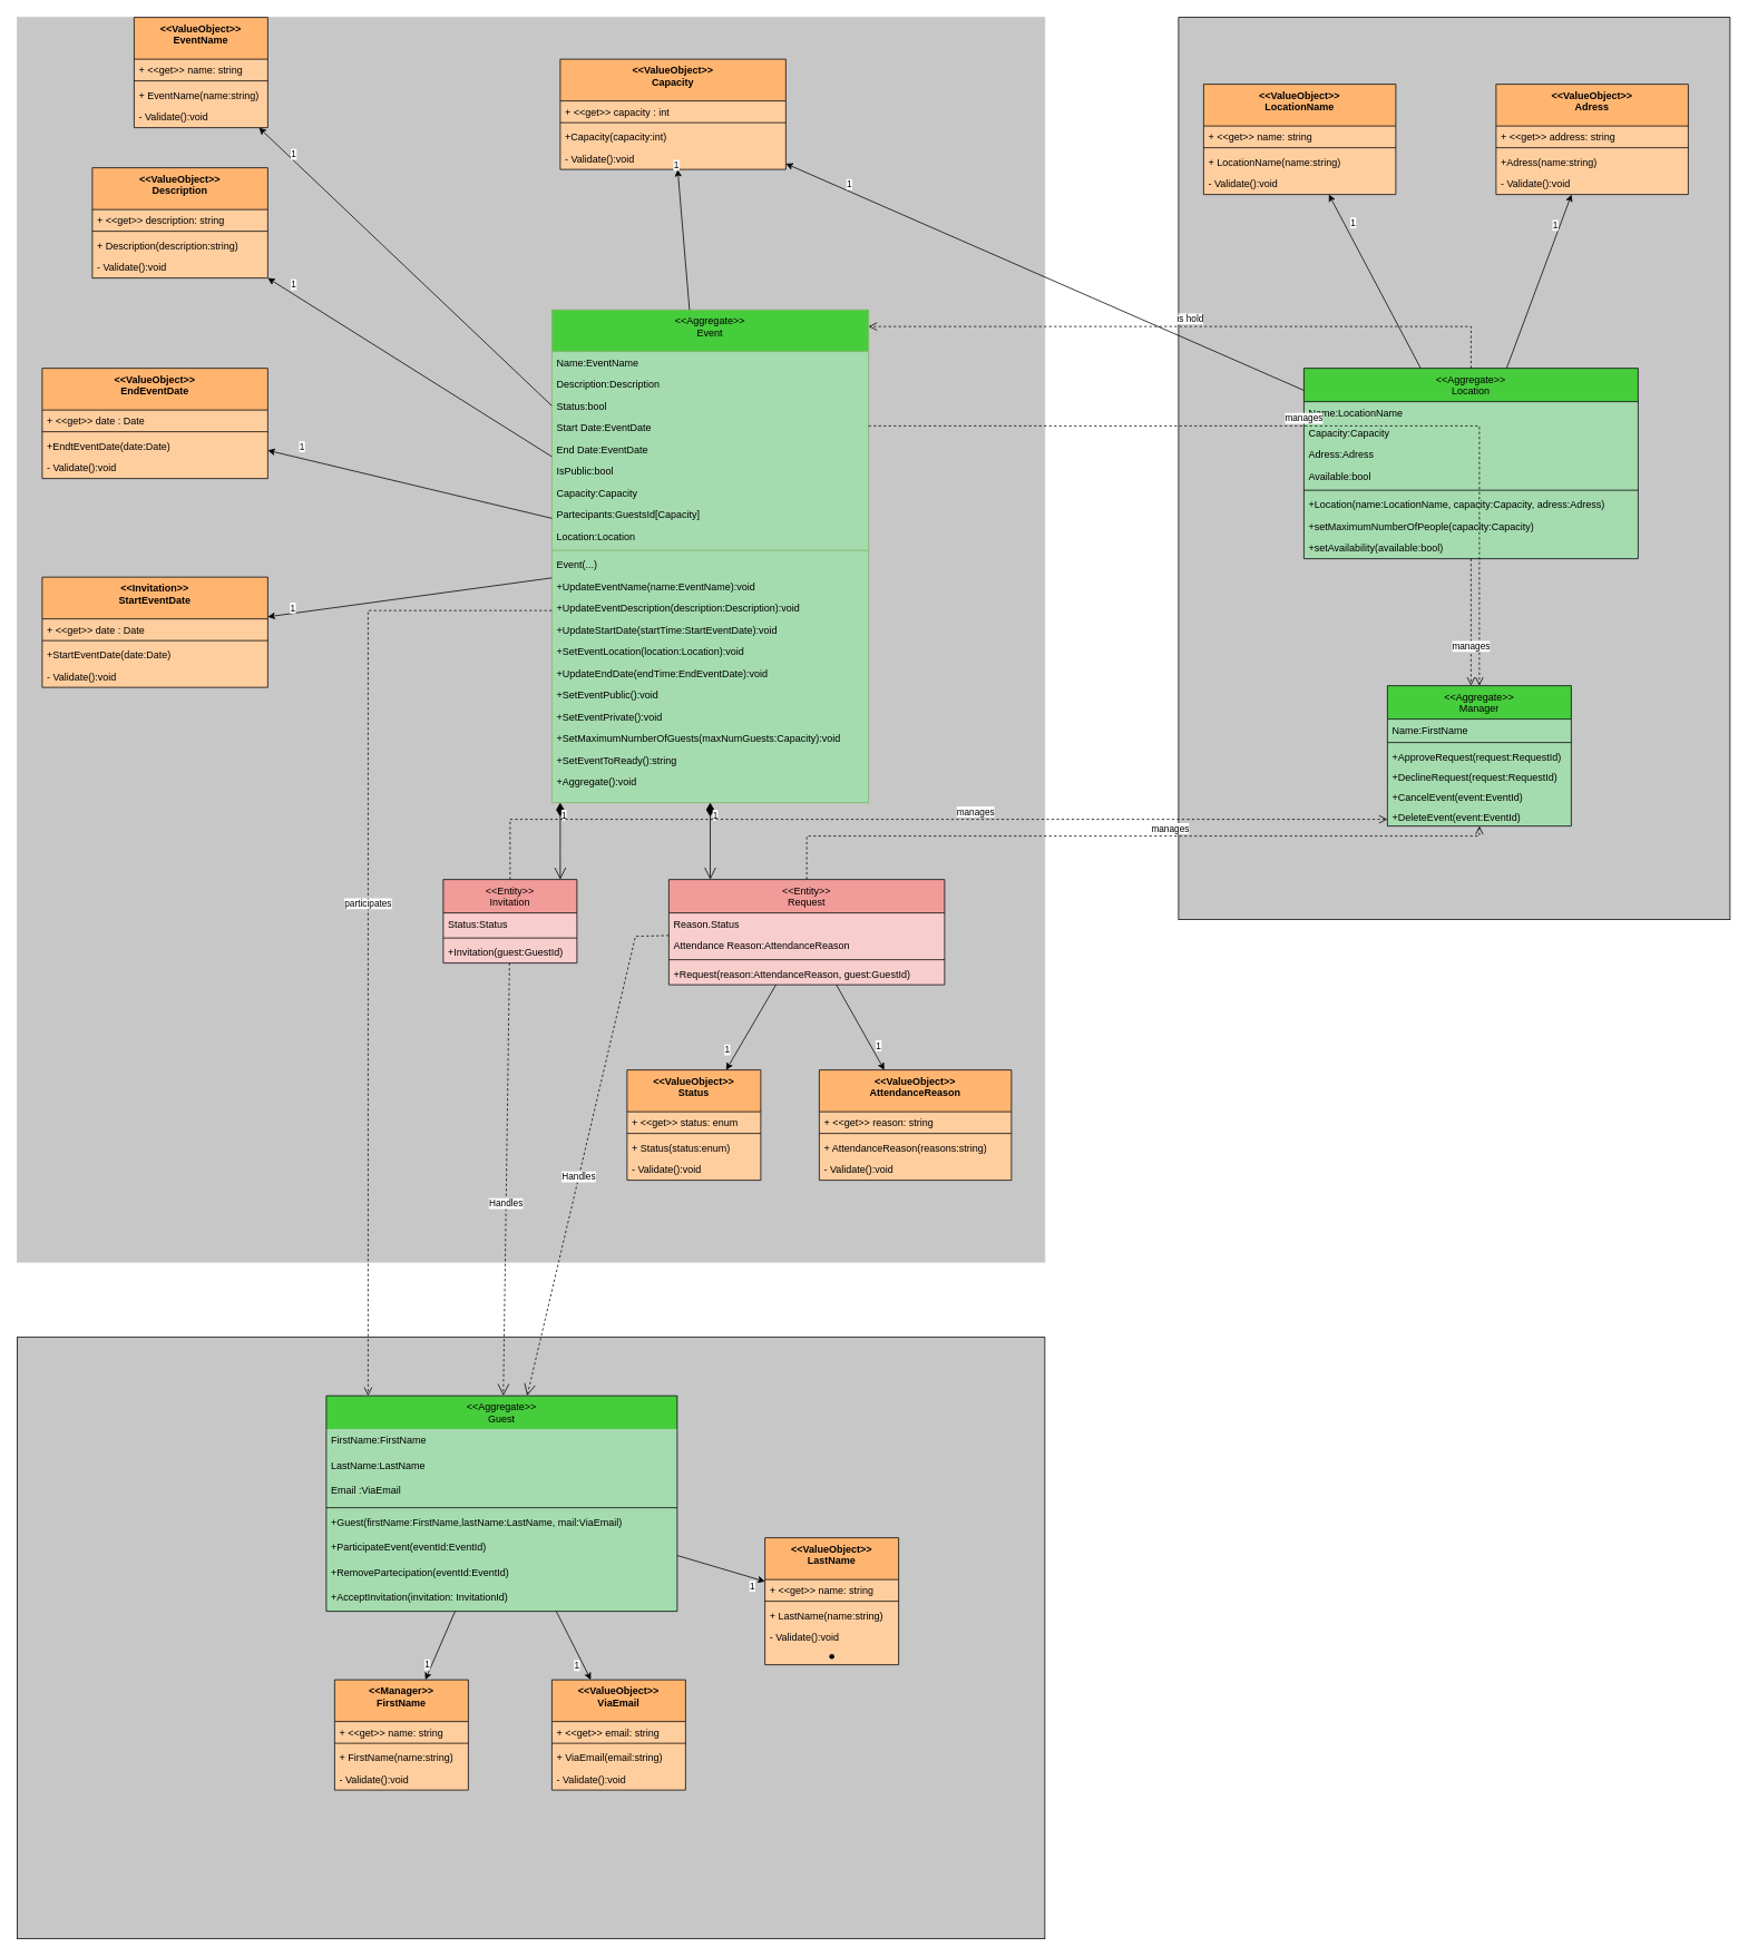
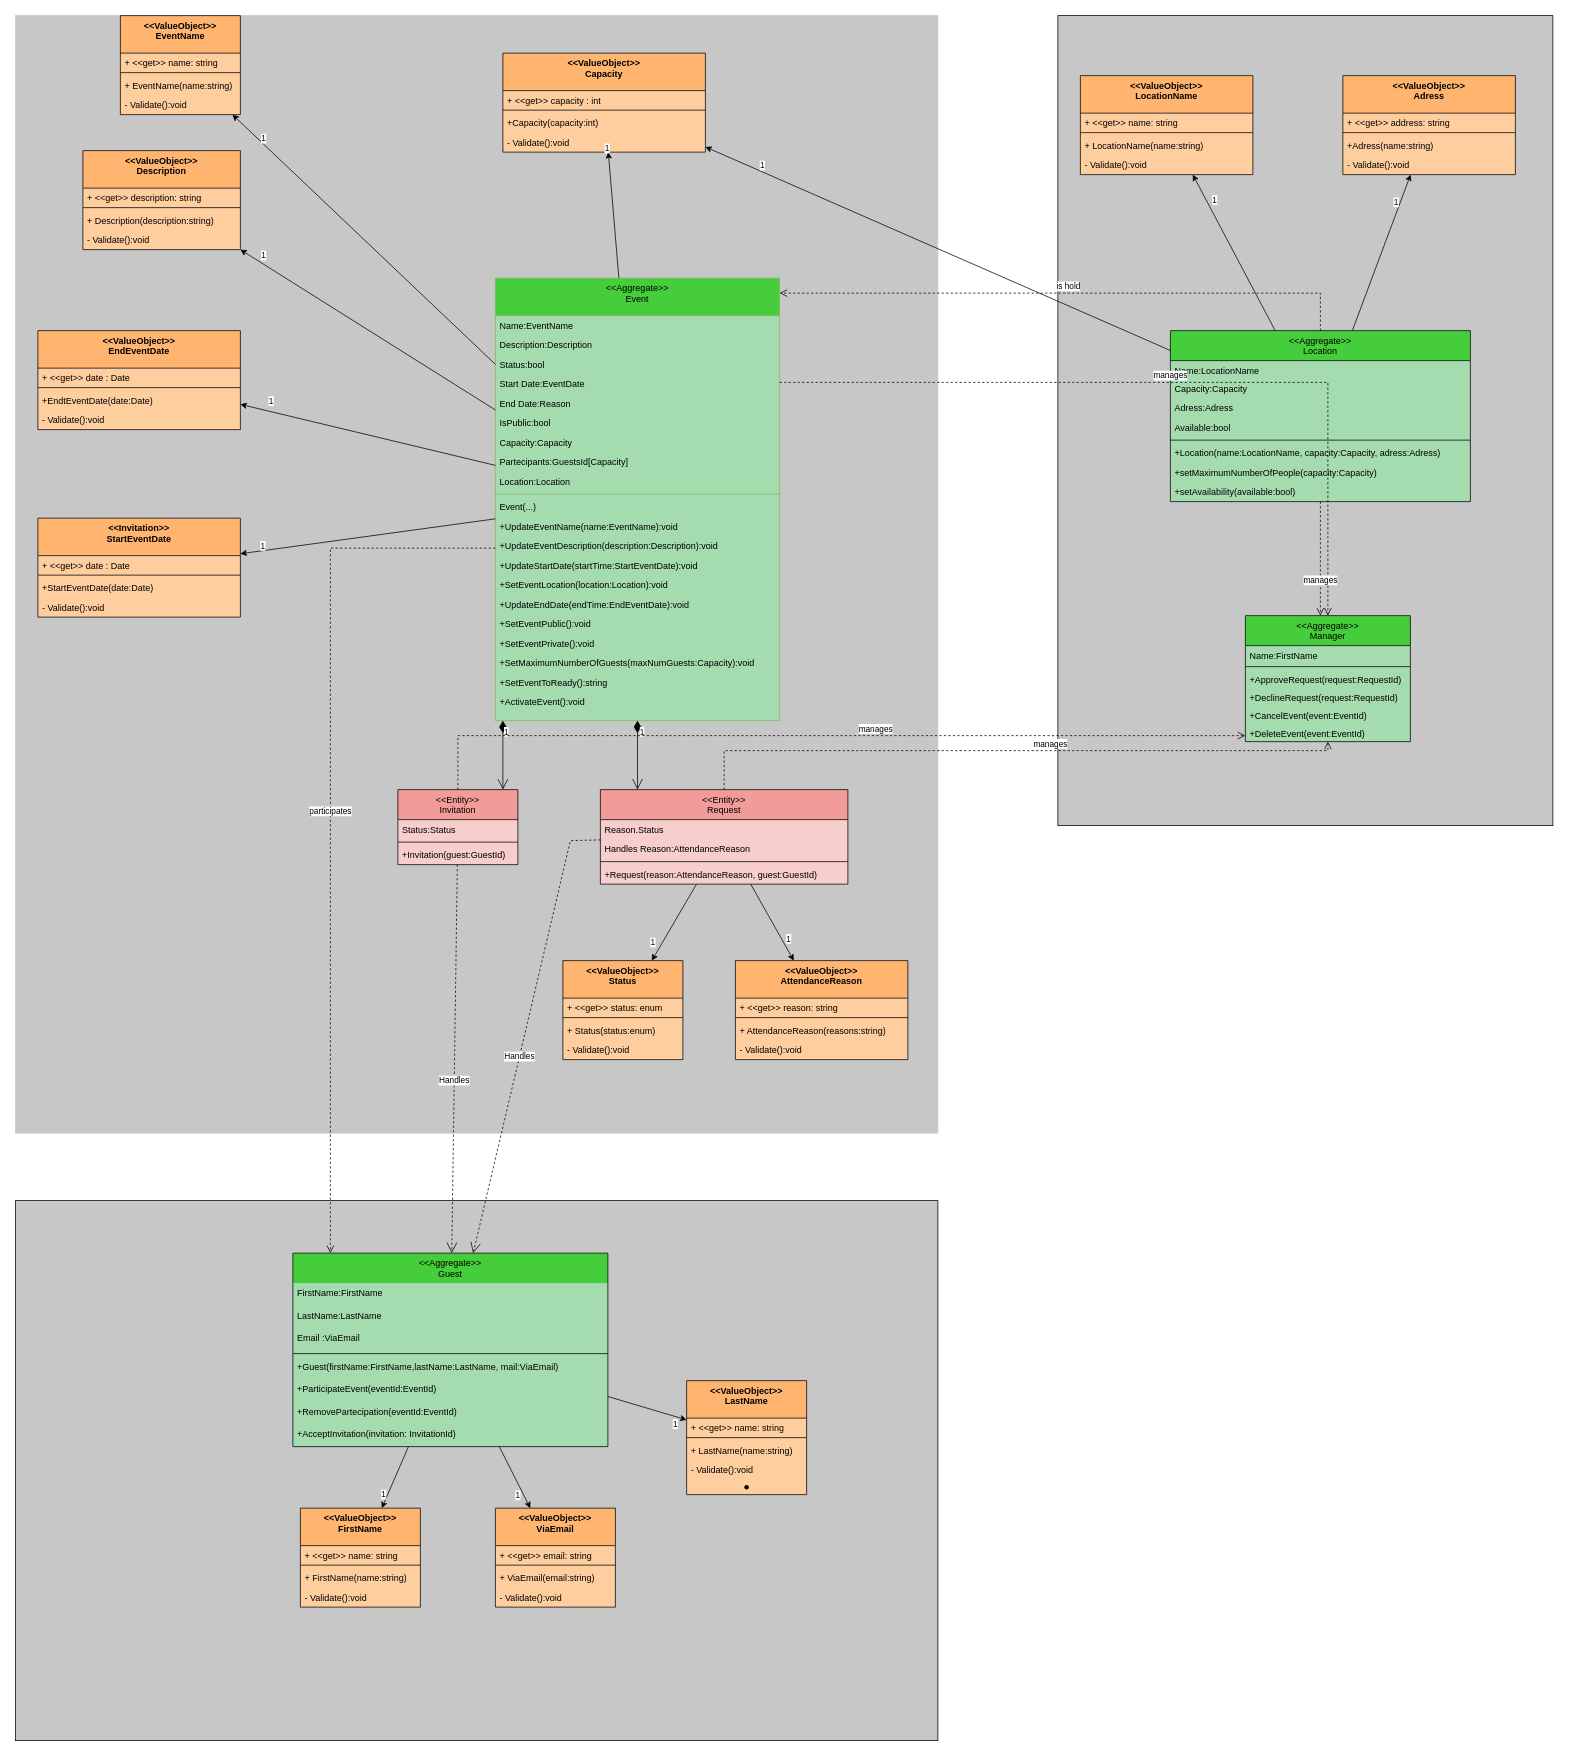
- <mxCell id="10" value="End Date:EventDate" style="text;align=left;verticalAlign=top;spacingLeft=4;spacingRight=4;overflow=hidden;rotatable=0;points=[[0,0.5],[1,0.5]];portConstraint=eastwest;rounded=0;shadow=0;html=0;" parent="5" vertex="1"><mxGeometry y="154" width="379" height="26" as="geometry" /></mxCell>
+ <mxCell id="10" value="End Date:Reason" style="text;align=left;verticalAlign=top;spacingLeft=4;spacingRight=4;overflow=hidden;rotatable=0;points=[[0,0.5],[1,0.5]];portConstraint=eastwest;rounded=0;shadow=0;html=0;" parent="5" vertex="1"><mxGeometry y="154" width="379" height="26" as="geometry" /></mxCell>
- <mxCell id="26" value="+Aggregate():void" style="text;align=left;verticalAlign=top;spacingLeft=4;spacingRight=4;overflow=hidden;rotatable=0;points=[[0,0.5],[1,0.5]];portConstraint=eastwest;" parent="5" vertex="1"><mxGeometry y="552" width="379" height="38" as="geometry" /></mxCell>
+ <mxCell id="26" value="+ActivateEvent():void" style="text;align=left;verticalAlign=top;spacingLeft=4;spacingRight=4;overflow=hidden;rotatable=0;points=[[0,0.5],[1,0.5]];portConstraint=eastwest;" parent="5" vertex="1"><mxGeometry y="552" width="379" height="38" as="geometry" /></mxCell>
- <mxCell id="60" value="Attendance Reason:AttendanceReason" style="text;align=left;verticalAlign=top;spacingLeft=4;spacingRight=4;overflow=hidden;rotatable=0;points=[[0,0.5],[1,0.5]];portConstraint=eastwest;" parent="58" vertex="1"><mxGeometry y="66" width="330" height="26" as="geometry" /></mxCell>
+ <mxCell id="60" value="Handles Reason:AttendanceReason" style="text;align=left;verticalAlign=top;spacingLeft=4;spacingRight=4;overflow=hidden;rotatable=0;points=[[0,0.5],[1,0.5]];portConstraint=eastwest;" parent="58" vertex="1"><mxGeometry y="66" width="330" height="26" as="geometry" /></mxCell>
- <mxCell id="95" value="&amp;lt;&amp;lt;Manager&amp;gt;&amp;gt;&lt;br&gt;FirstName" style="swimlane;fontStyle=1;align=center;verticalAlign=top;childLayout=stackLayout;horizontal=1;startSize=50;horizontalStack=0;resizeParent=1;resizeParentMax=0;resizeLast=0;collapsible=1;marginBottom=0;whiteSpace=wrap;html=1;fillColor=#FFB570;strokeColor=default;swimlaneFillColor=#FFCE9F;gradientColor=none;" parent="1" vertex="1"><mxGeometry x="400" y="2010" width="160" height="132" as="geometry" /></mxCell>
+ <mxCell id="95" value="&amp;lt;&amp;lt;ValueObject&amp;gt;&amp;gt;&lt;br&gt;FirstName" style="swimlane;fontStyle=1;align=center;verticalAlign=top;childLayout=stackLayout;horizontal=1;startSize=50;horizontalStack=0;resizeParent=1;resizeParentMax=0;resizeLast=0;collapsible=1;marginBottom=0;whiteSpace=wrap;html=1;fillColor=#FFB570;strokeColor=default;swimlaneFillColor=#FFCE9F;gradientColor=none;" parent="1" vertex="1"><mxGeometry x="400" y="2010" width="160" height="132" as="geometry" /></mxCell>
